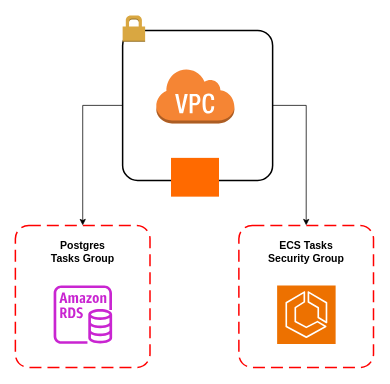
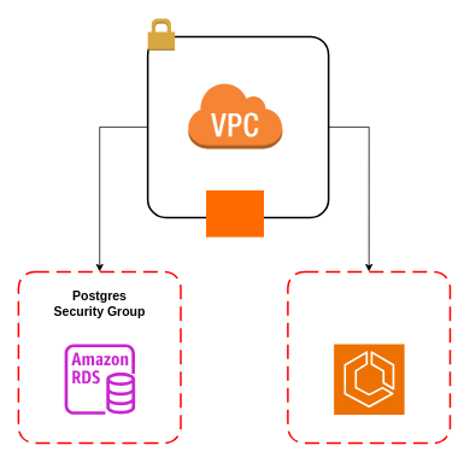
- <mxCell id="11" value="&lt;font style=&quot;font-size: 14px;&quot;&gt;&lt;b&gt;Postgres Tasks Group&lt;/b&gt;&lt;/font&gt;" style="text;strokeColor=none;align=center;fillColor=none;html=1;verticalAlign=middle;whiteSpace=wrap;rounded=0;" vertex="1" parent="1"><mxGeometry x="57.75" y="320" width="104" height="30" as="geometry" /></mxCell>
+ <mxCell id="11" value="&lt;font style=&quot;font-size: 14px;&quot;&gt;&lt;b&gt;Postgres Security Group&lt;/b&gt;&lt;/font&gt;" style="text;strokeColor=none;align=center;fillColor=none;html=1;verticalAlign=middle;whiteSpace=wrap;rounded=0;" vertex="1" parent="1"><mxGeometry x="57.75" y="320" width="104" height="30" as="geometry" /></mxCell>
- <mxCell id="12" value="&lt;font style=&quot;font-size: 14px;&quot;&gt;&lt;b&gt;ECS Tasks Security Group&lt;/b&gt;&lt;/font&gt;" style="text;strokeColor=none;align=center;fillColor=none;html=1;verticalAlign=middle;whiteSpace=wrap;rounded=0;" vertex="1" parent="1"><mxGeometry x="355.75" y="320" width="104" height="30" as="geometry" /></mxCell>
